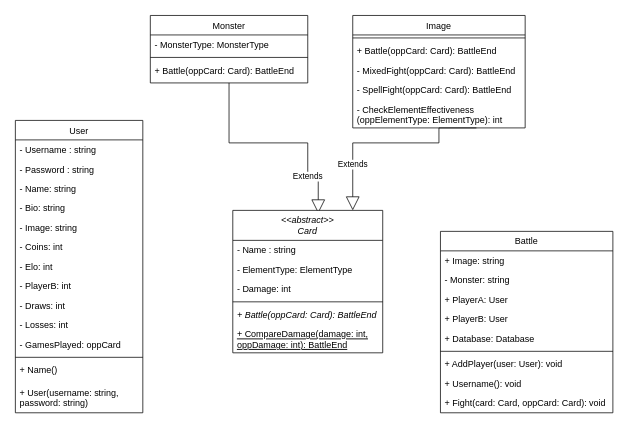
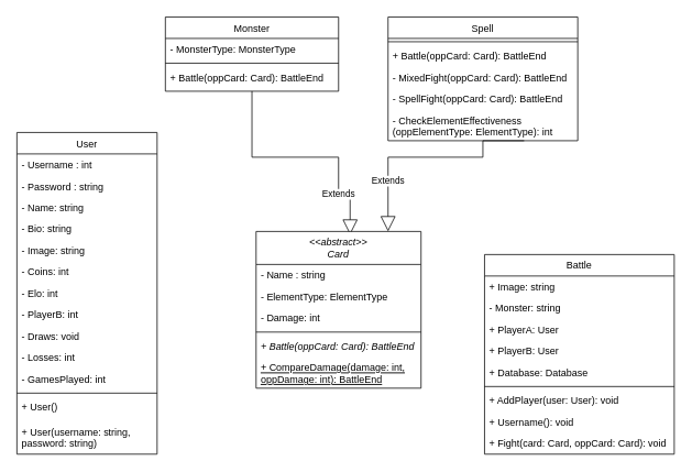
- <mxCell id="21" value="Image" style="swimlane;fontStyle=0;align=center;verticalAlign=top;childLayout=stackLayout;horizontal=1;startSize=26;horizontalStack=0;resizeParent=1;resizeLast=0;collapsible=1;marginBottom=0;rounded=0;shadow=0;strokeWidth=1;" parent="1" vertex="1"><mxGeometry x="470" y="20" width="230" height="150" as="geometry"><mxRectangle x="230" y="140" width="160" height="26" as="alternateBounds" /></mxGeometry></mxCell>
+ <mxCell id="21" value="Spell" style="swimlane;fontStyle=0;align=center;verticalAlign=top;childLayout=stackLayout;horizontal=1;startSize=26;horizontalStack=0;resizeParent=1;resizeLast=0;collapsible=1;marginBottom=0;rounded=0;shadow=0;strokeWidth=1;" parent="1" vertex="1"><mxGeometry x="470" y="20" width="230" height="150" as="geometry"><mxRectangle x="230" y="140" width="160" height="26" as="alternateBounds" /></mxGeometry></mxCell>
- <mxCell id="3" value="- Username : string" style="text;align=left;verticalAlign=top;spacingLeft=4;spacingRight=4;overflow=hidden;rotatable=0;points=[[0,0.5],[1,0.5]];portConstraint=eastwest;rounded=0;" parent="2" vertex="1"><mxGeometry y="26" width="170" height="26" as="geometry" /></mxCell>
+ <mxCell id="3" value="- Username : int" style="text;align=left;verticalAlign=top;spacingLeft=4;spacingRight=4;overflow=hidden;rotatable=0;points=[[0,0.5],[1,0.5]];portConstraint=eastwest;rounded=0;" parent="2" vertex="1"><mxGeometry y="26" width="170" height="26" as="geometry" /></mxCell>
- <mxCell id="11" value="- Draws: int" style="text;align=left;verticalAlign=top;spacingLeft=4;spacingRight=4;overflow=hidden;rotatable=0;points=[[0,0.5],[1,0.5]];portConstraint=eastwest;rounded=0;shadow=0;html=0;" parent="2" vertex="1"><mxGeometry y="234" width="170" height="26" as="geometry" /></mxCell>
+ <mxCell id="11" value="- Draws: void" style="text;align=left;verticalAlign=top;spacingLeft=4;spacingRight=4;overflow=hidden;rotatable=0;points=[[0,0.5],[1,0.5]];portConstraint=eastwest;rounded=0;shadow=0;html=0;" parent="2" vertex="1"><mxGeometry y="234" width="170" height="26" as="geometry" /></mxCell>
- <mxCell id="13" value="- GamesPlayed: oppCard" style="text;align=left;verticalAlign=top;spacingLeft=4;spacingRight=4;overflow=hidden;rotatable=0;points=[[0,0.5],[1,0.5]];portConstraint=eastwest;rounded=0;shadow=0;html=0;" parent="2" vertex="1"><mxGeometry y="286" width="170" height="26" as="geometry" /></mxCell>
+ <mxCell id="13" value="- GamesPlayed: int" style="text;align=left;verticalAlign=top;spacingLeft=4;spacingRight=4;overflow=hidden;rotatable=0;points=[[0,0.5],[1,0.5]];portConstraint=eastwest;rounded=0;shadow=0;html=0;" parent="2" vertex="1"><mxGeometry y="286" width="170" height="26" as="geometry" /></mxCell>
- <mxCell id="15" value="+ Name()" style="text;align=left;verticalAlign=top;spacingLeft=4;spacingRight=4;overflow=hidden;rotatable=0;points=[[0,0.5],[1,0.5]];portConstraint=eastwest;rounded=0;shadow=0;html=0;" parent="2" vertex="1"><mxGeometry y="320" width="170" height="30" as="geometry" /></mxCell>
+ <mxCell id="15" value="+ User()" style="text;align=left;verticalAlign=top;spacingLeft=4;spacingRight=4;overflow=hidden;rotatable=0;points=[[0,0.5],[1,0.5]];portConstraint=eastwest;rounded=0;shadow=0;html=0;" parent="2" vertex="1"><mxGeometry y="320" width="170" height="30" as="geometry" /></mxCell>
